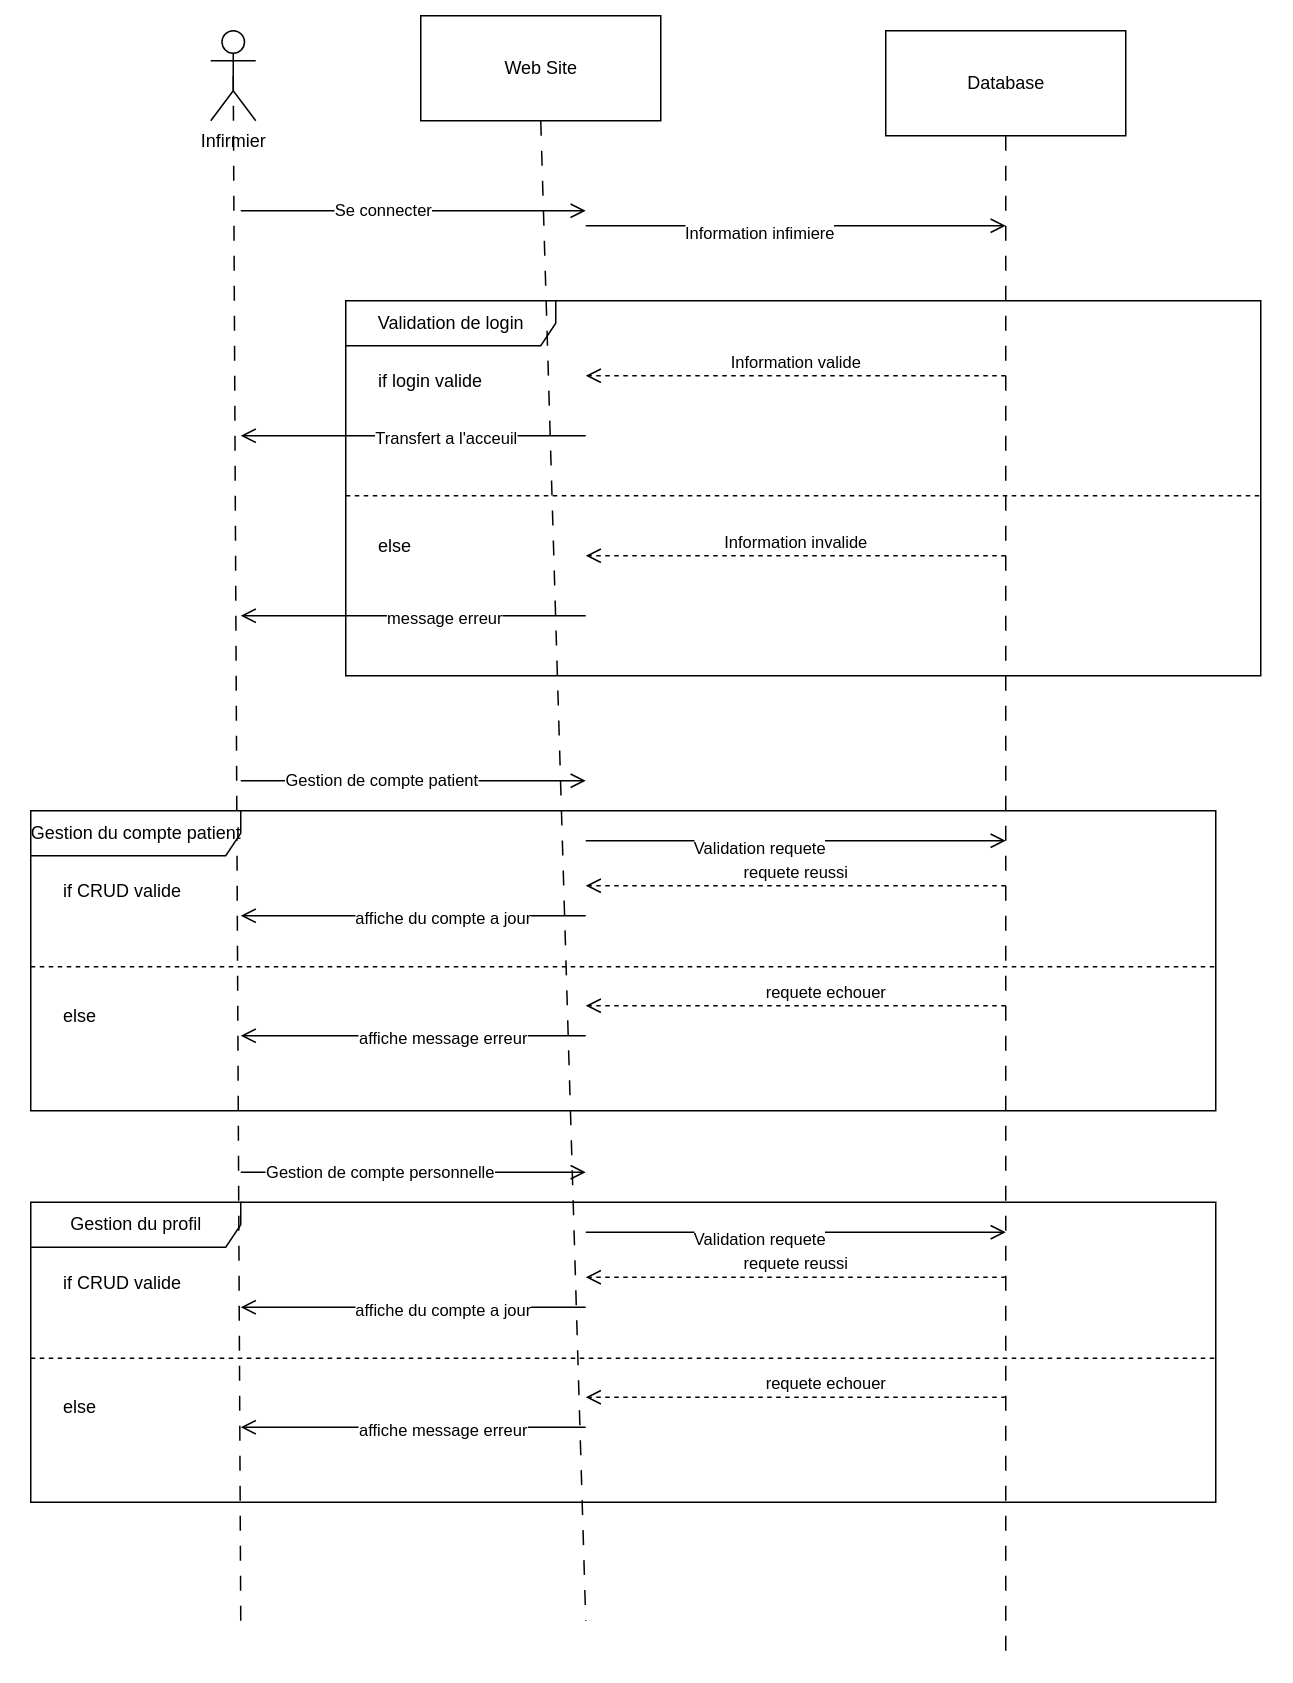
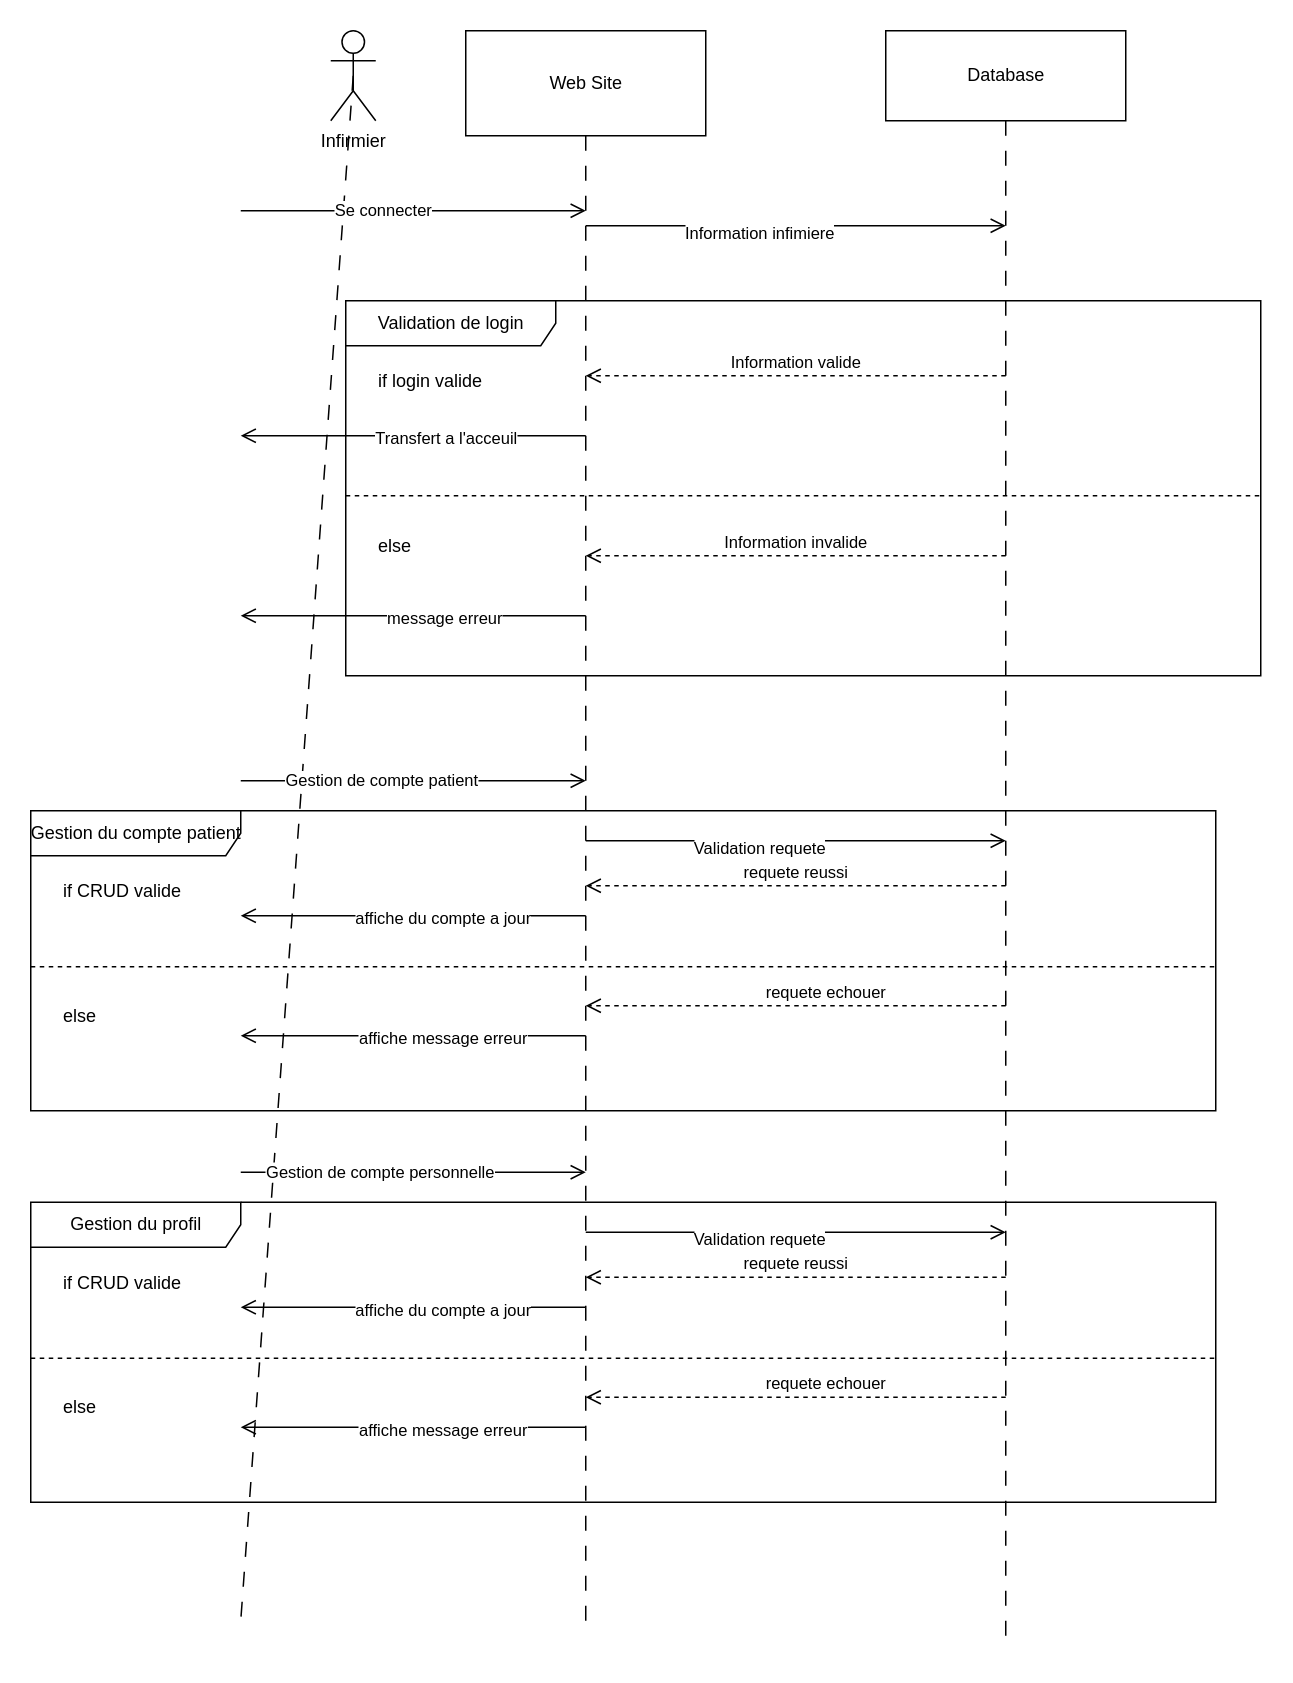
- <mxCell id="19" value="Web Site" style="text;html=1;align=center;verticalAlign=middle;dashed=0;fillColor=#ffffff;strokeColor=#000000;" parent="1" vertex="1"><mxGeometry x="280" y="10" width="160" height="70" as="geometry" /></mxCell>
+ <mxCell id="19" value="Web Site" style="text;html=1;align=center;verticalAlign=middle;dashed=0;fillColor=#ffffff;strokeColor=#000000;" parent="1" vertex="1"><mxGeometry x="310" y="20" width="160" height="70" as="geometry" /></mxCell>
- <mxCell id="17" value="Infirmier" style="shape=umlActor;verticalLabelPosition=bottom;verticalAlign=top;html=1;" parent="1" vertex="1"><mxGeometry x="140" y="20" width="30" height="60" as="geometry" /></mxCell>
+ <mxCell id="17" value="Infirmier" style="shape=umlActor;verticalLabelPosition=bottom;verticalAlign=top;html=1;" parent="1" vertex="1"><mxGeometry x="220" y="20" width="30" height="60" as="geometry" /></mxCell>
- <mxCell id="18" value="Database" style="text;html=1;align=center;verticalAlign=middle;dashed=0;fillColor=#ffffff;strokeColor=#000000;" parent="1" vertex="1"><mxGeometry x="590" y="20" width="160" height="70" as="geometry" /></mxCell>
+ <mxCell id="18" value="Database" style="text;html=1;align=center;verticalAlign=middle;dashed=0;fillColor=#ffffff;strokeColor=#000000;" parent="1" vertex="1"><mxGeometry x="590" y="20" width="160" height="60" as="geometry" /></mxCell>
